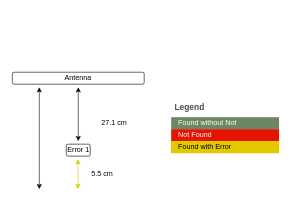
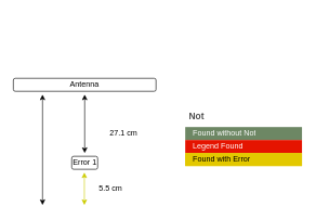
- <mxCell id="10" value="Legend" style="shape=table;startSize=30;container=1;collapsible=0;childLayout=tableLayout;fontSize=14;align=left;verticalAlign=top;fillColor=none;strokeColor=none;fontColor=#4D4D4D;fontStyle=1;spacingLeft=6;spacing=0;resizable=0;" vertex="1" parent="1"><mxGeometry x="285" y="165" width="180" height="90" as="geometry" /></mxCell>
+ <mxCell id="10" value="Not" style="shape=table;startSize=30;container=1;collapsible=0;childLayout=tableLayout;fontSize=14;align=left;verticalAlign=top;fillColor=none;strokeColor=none;fontColor=#4D4D4D;fontStyle=1;spacingLeft=6;spacing=0;resizable=0;" vertex="1" parent="1"><mxGeometry x="285" y="165" width="180" height="90" as="geometry" /></mxCell>
- <mxCell id="14" value="Not Found" style="shape=partialRectangle;html=1;whiteSpace=wrap;connectable=0;strokeColor=#B20000;overflow=hidden;fillColor=#e51400;top=0;left=0;bottom=0;right=0;pointerEvents=1;fontSize=12;align=left;fontColor=#ffffff;spacingLeft=10;spacingRight=4;" vertex="1" parent="13"><mxGeometry width="180" height="20" as="geometry"><mxRectangle width="180" height="20" as="alternateBounds" /></mxGeometry></mxCell>
+ <mxCell id="14" value="Legend Found" style="shape=partialRectangle;html=1;whiteSpace=wrap;connectable=0;strokeColor=#B20000;overflow=hidden;fillColor=#e51400;top=0;left=0;bottom=0;right=0;pointerEvents=1;fontSize=12;align=left;fontColor=#ffffff;spacingLeft=10;spacingRight=4;" vertex="1" parent="13"><mxGeometry width="180" height="20" as="geometry"><mxRectangle width="180" height="20" as="alternateBounds" /></mxGeometry></mxCell>
